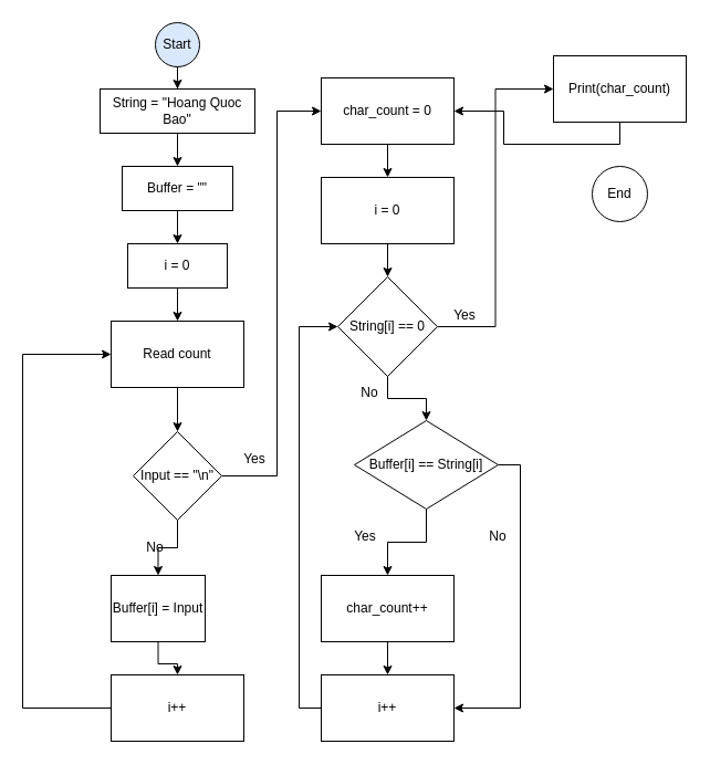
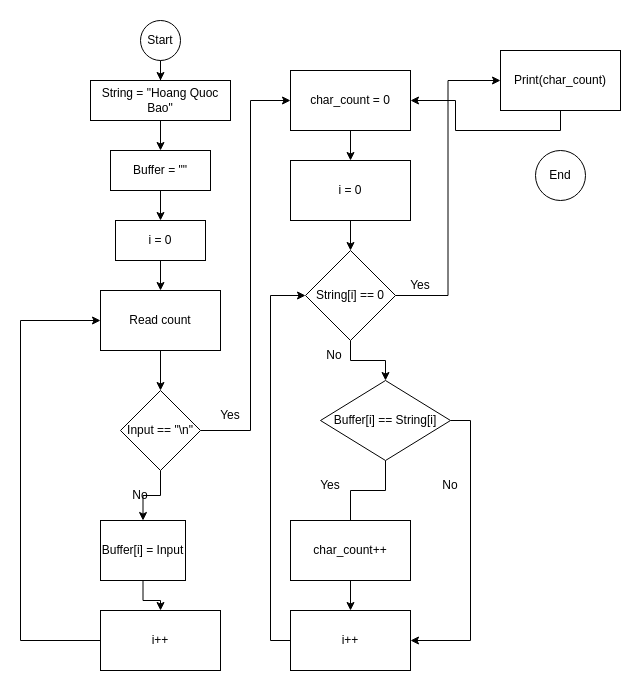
- <mxCell id="3" value="Start" style="ellipse;whiteSpace=wrap;html=1;aspect=fixed;fillColor=#dae8fc;" vertex="1" parent="1"><mxGeometry x="140" y="20" width="40" height="40" as="geometry" /></mxCell>
+ <mxCell id="3" value="Start" style="ellipse;whiteSpace=wrap;html=1;aspect=fixed;" vertex="1" parent="1"><mxGeometry x="140" y="20" width="40" height="40" as="geometry" /></mxCell>
- <mxCell id="26" value="" style="edgeStyle=orthogonalEdgeStyle;rounded=0;orthogonalLoop=1;jettySize=auto;html=1;" edge="1" parent="1" source="37" target="28"><mxGeometry relative="1" as="geometry" /></mxCell>
+ <mxCell id="26" value="" style="edgeStyle=orthogonalEdgeStyle;rounded=0;orthogonalLoop=1;jettySize=auto;html=1;endArrow=none;" edge="1" parent="1" source="37" target="28"><mxGeometry relative="1" as="geometry" /></mxCell>
